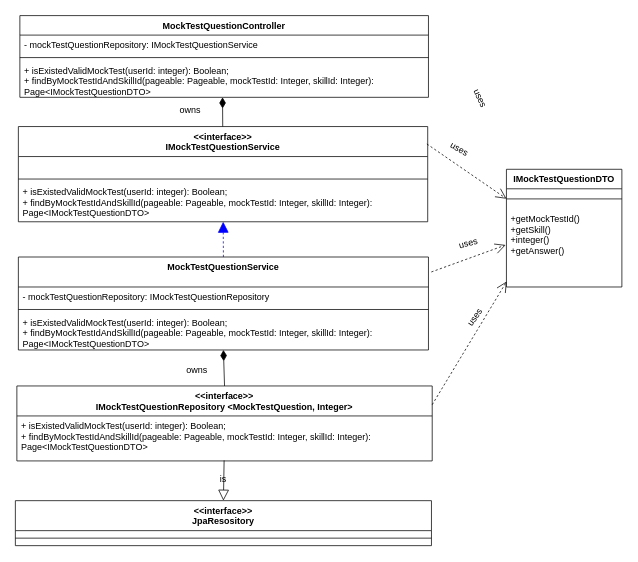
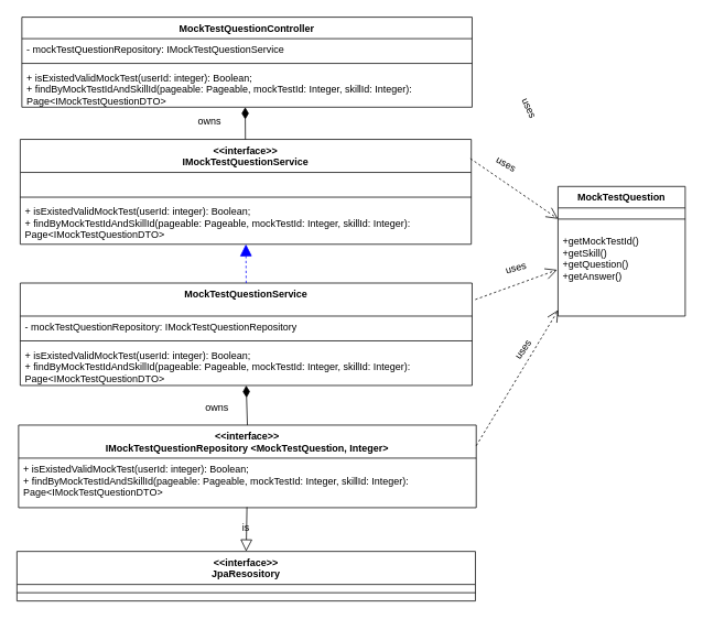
- <mxCell id="2" value="IMockTestQuestionDTO" style="swimlane;fontStyle=1;align=center;verticalAlign=top;childLayout=stackLayout;horizontal=1;startSize=26;horizontalStack=0;resizeParent=1;resizeParentMax=0;resizeLast=0;collapsible=1;marginBottom=0;swimlaneLine=1;rounded=0;shadow=0;glass=0;sketch=0;" parent="1" vertex="1"><mxGeometry x="675" y="225" width="154" height="157" as="geometry"><mxRectangle x="240" y="40" width="140" height="30" as="alternateBounds" /></mxGeometry></mxCell>
+ <mxCell id="2" value="MockTestQuestion" style="swimlane;fontStyle=1;align=center;verticalAlign=top;childLayout=stackLayout;horizontal=1;startSize=26;horizontalStack=0;resizeParent=1;resizeParentMax=0;resizeLast=0;collapsible=1;marginBottom=0;swimlaneLine=1;rounded=0;shadow=0;glass=0;sketch=0;" parent="1" vertex="1"><mxGeometry x="675" y="225" width="154" height="157" as="geometry"><mxRectangle x="240" y="40" width="140" height="30" as="alternateBounds" /></mxGeometry></mxCell>
- <mxCell id="4" value="+getMockTestId()&#10;+getSkill()&#10;+integer()&#10;+getAnswer()" style="text;strokeColor=none;fillColor=none;align=left;verticalAlign=top;spacingLeft=4;spacingRight=4;overflow=hidden;rotatable=0;points=[[0,0.5],[1,0.5]];portConstraint=eastwest;" parent="2" vertex="1"><mxGeometry y="53" width="154" height="104" as="geometry" /></mxCell>
+ <mxCell id="4" value="+getMockTestId()&#10;+getSkill()&#10;+getQuestion()&#10;+getAnswer()" style="text;strokeColor=none;fillColor=none;align=left;verticalAlign=top;spacingLeft=4;spacingRight=4;overflow=hidden;rotatable=0;points=[[0,0.5],[1,0.5]];portConstraint=eastwest;" parent="2" vertex="1"><mxGeometry y="53" width="154" height="104" as="geometry" /></mxCell>
